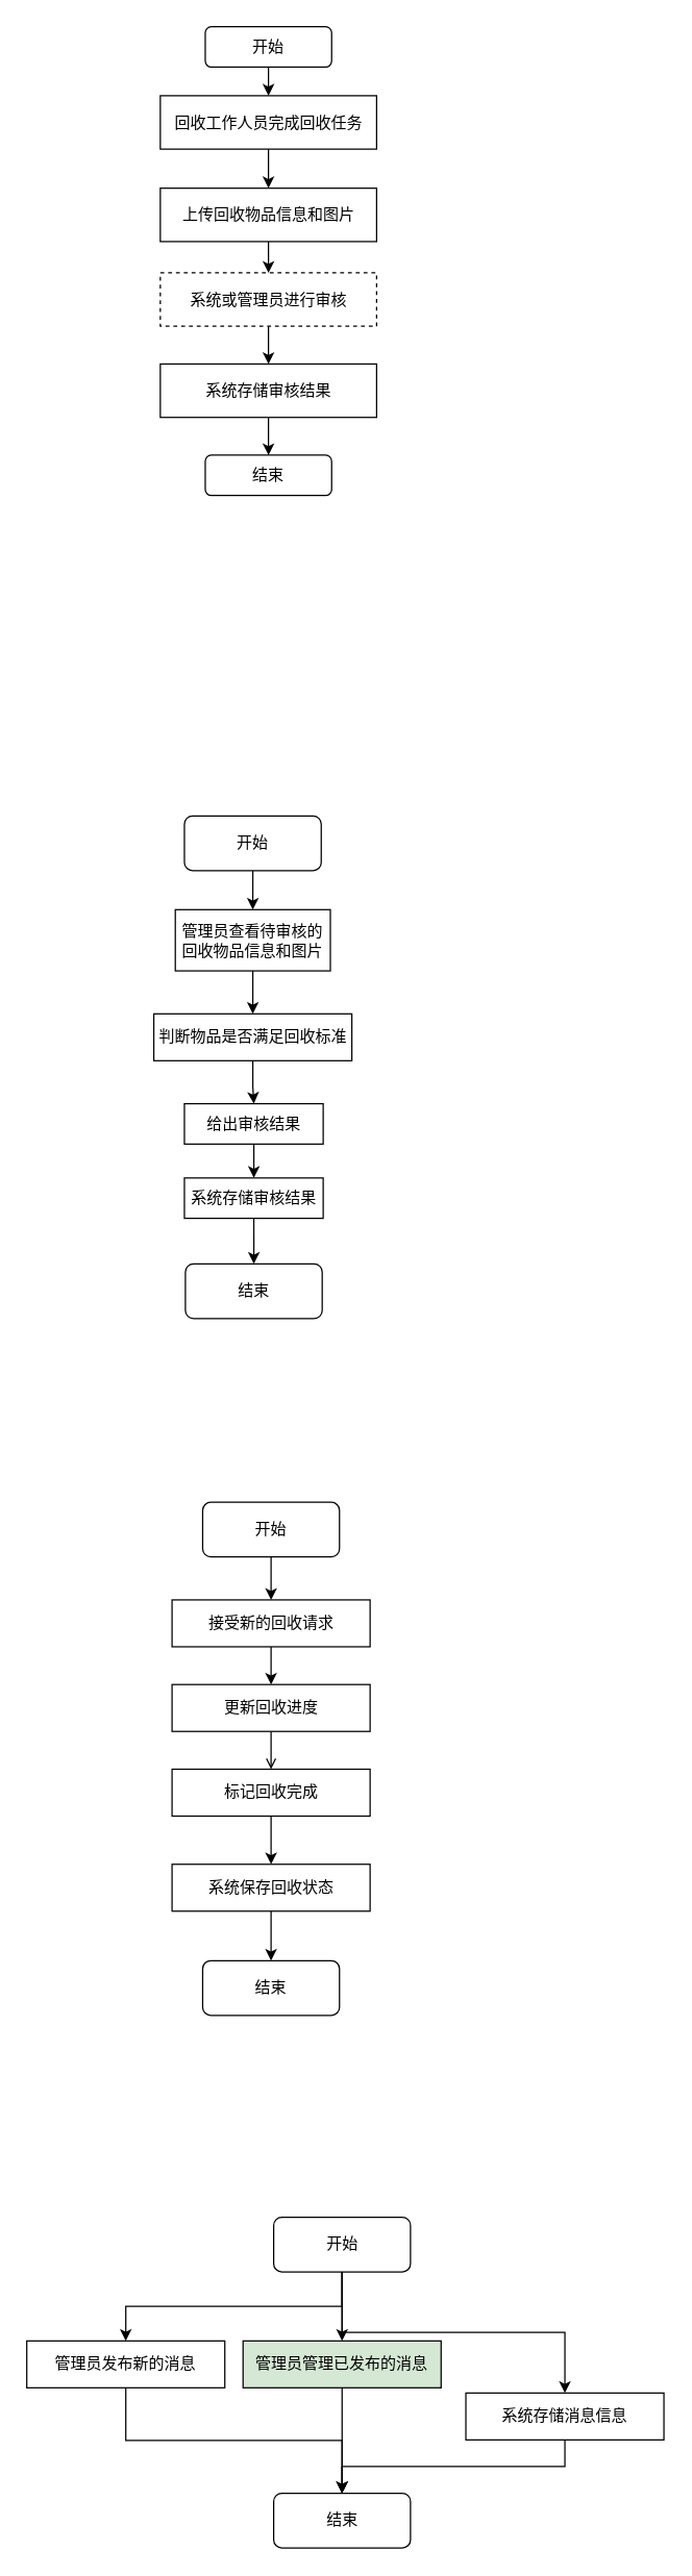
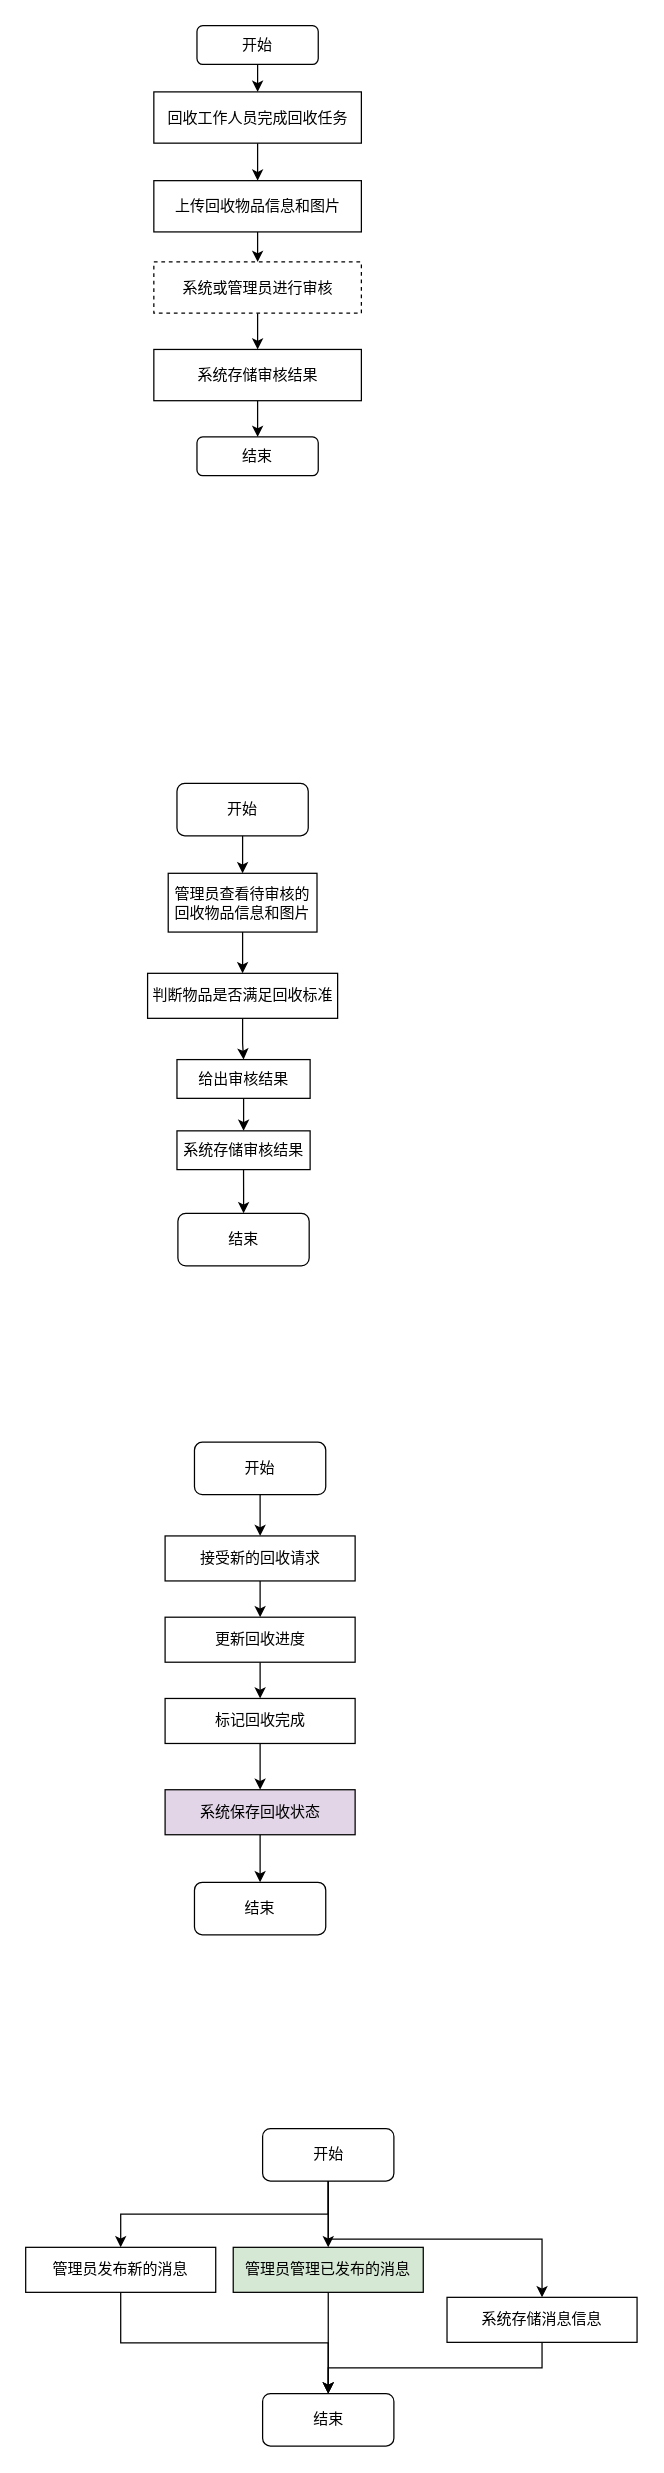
- <mxCell id="28" value="" style="edgeStyle=orthogonalEdgeStyle;rounded=0;orthogonalLoop=1;jettySize=auto;html=1;endArrow=open;" edge="1" parent="1" source="29" target="31"><mxGeometry relative="1" as="geometry" /></mxCell>
+ <mxCell id="28" value="" style="edgeStyle=orthogonalEdgeStyle;rounded=0;orthogonalLoop=1;jettySize=auto;html=1;" edge="1" parent="1" source="29" target="31"><mxGeometry relative="1" as="geometry" /></mxCell>
- <mxCell id="33" value="系统保存回收状态" style="rounded=0;whiteSpace=wrap;html=1;" vertex="1" parent="1"><mxGeometry x="131.5" y="1431" width="152" height="36" as="geometry" /></mxCell>
+ <mxCell id="33" value="系统保存回收状态" style="rounded=0;whiteSpace=wrap;html=1;fillColor=#e1d5e7;" vertex="1" parent="1"><mxGeometry x="131.5" y="1431" width="152" height="36" as="geometry" /></mxCell>
